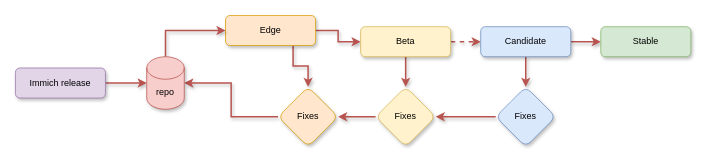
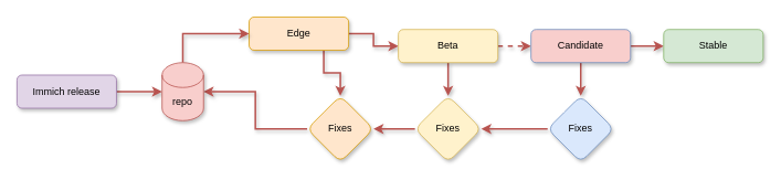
- <mxCell id="12" value="Candidate" style="whiteSpace=wrap;html=1;rounded=1;fillColor=#dae8fc;strokeColor=#6c8ebf;shadow=1;" vertex="1" parent="1"><mxGeometry x="640" y="35" width="120" height="40" as="geometry" /></mxCell>
+ <mxCell id="12" value="Candidate" style="whiteSpace=wrap;html=1;rounded=1;fillColor=#f8cecc;strokeColor=#6c8ebf;shadow=1;" vertex="1" parent="1"><mxGeometry x="640" y="35" width="120" height="40" as="geometry" /></mxCell>
